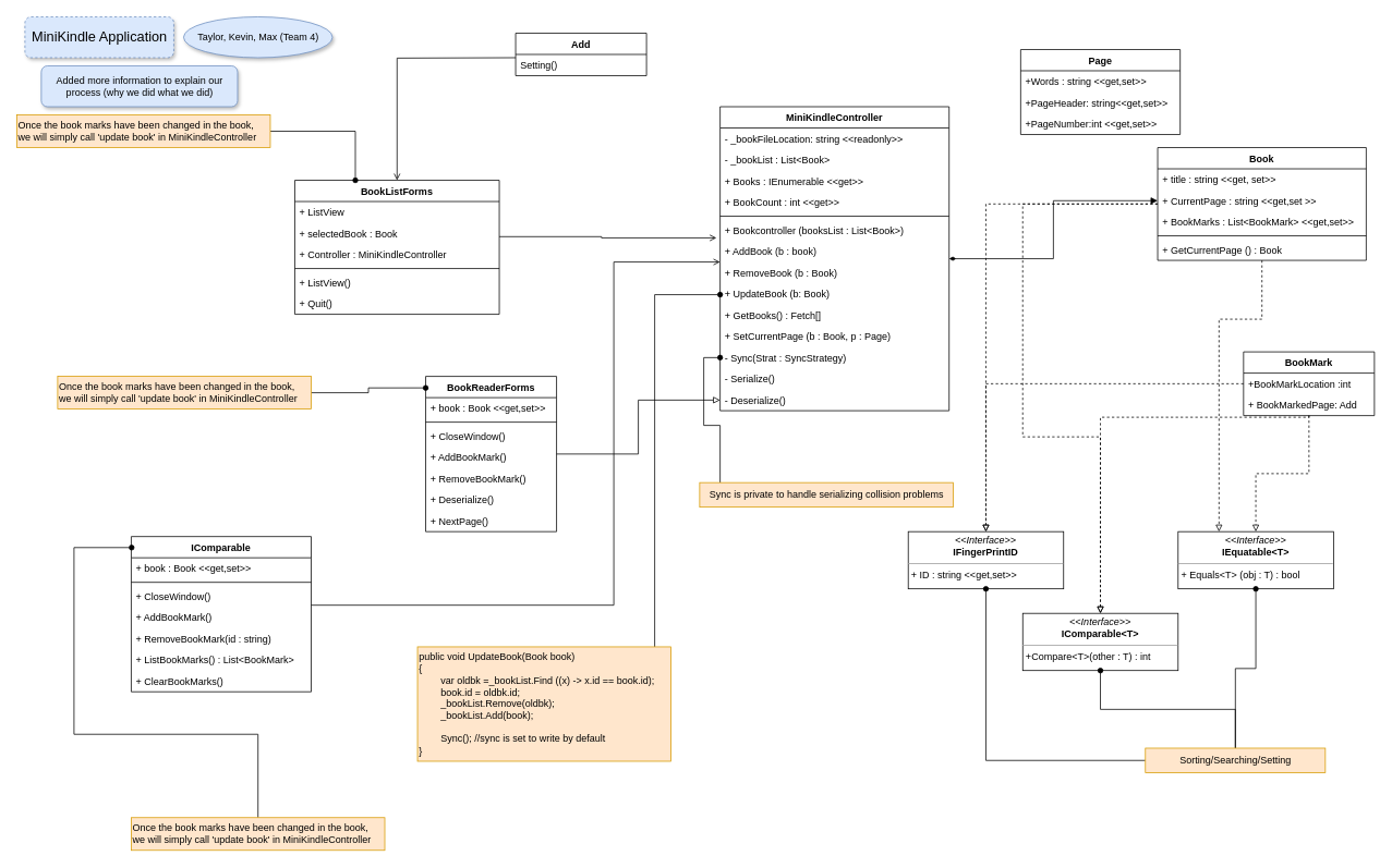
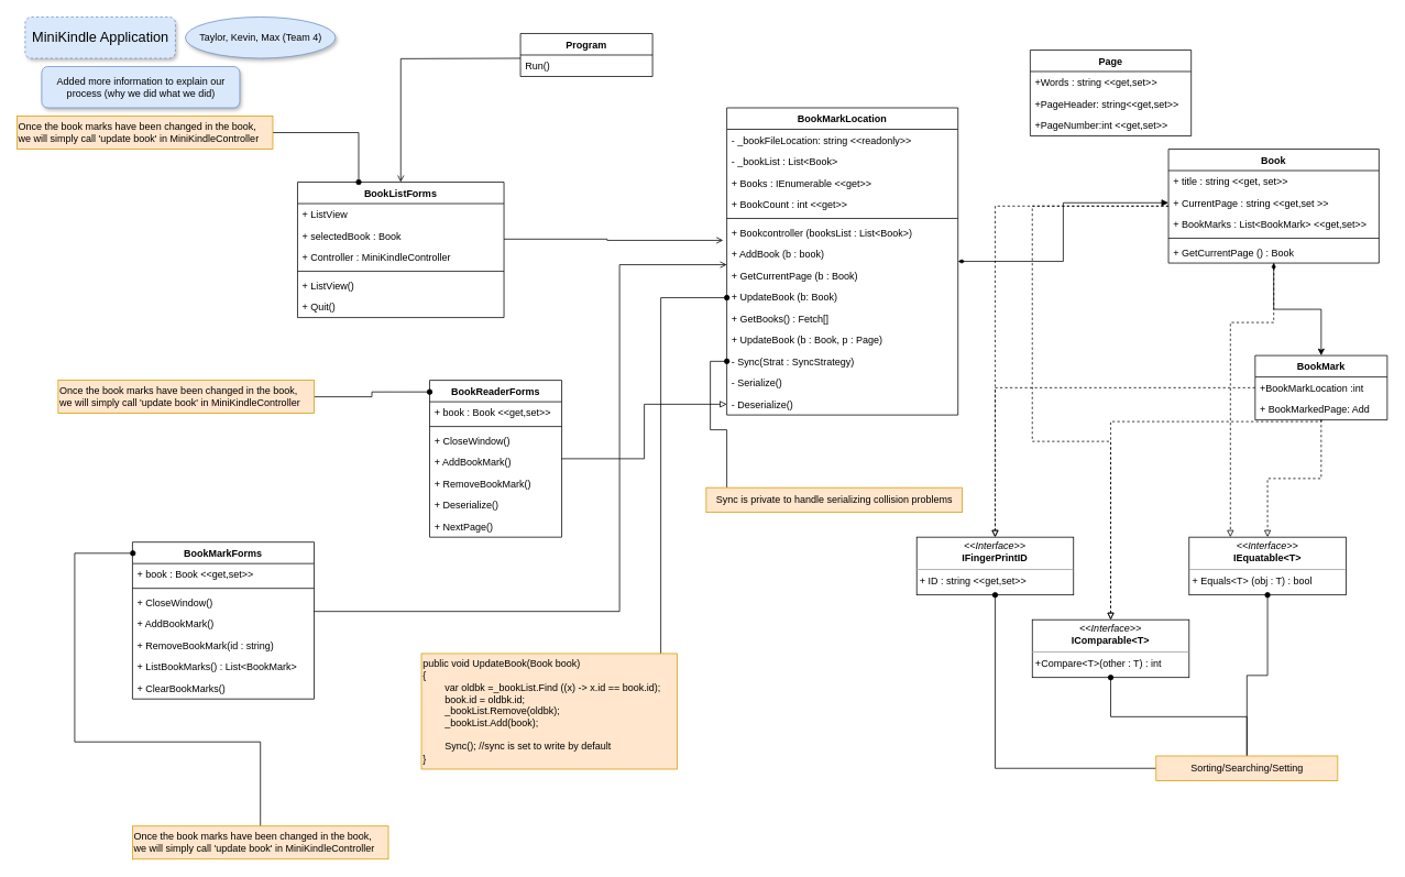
- <mxCell id="64" value="Add" style="swimlane;fontStyle=1;align=center;verticalAlign=top;childLayout=stackLayout;horizontal=1;startSize=26;horizontalStack=0;resizeParent=1;resizeParentMax=0;resizeLast=0;collapsible=1;marginBottom=0;" vertex="1" parent="1"><mxGeometry x="630" y="40" width="160" height="52" as="geometry" /></mxCell>
+ <mxCell id="64" value="Program" style="swimlane;fontStyle=1;align=center;verticalAlign=top;childLayout=stackLayout;horizontal=1;startSize=26;horizontalStack=0;resizeParent=1;resizeParentMax=0;resizeLast=0;collapsible=1;marginBottom=0;" vertex="1" parent="1"><mxGeometry x="630" y="40" width="160" height="52" as="geometry" /></mxCell>
- <mxCell id="65" value="Setting()" style="text;strokeColor=none;fillColor=none;align=left;verticalAlign=top;spacingLeft=4;spacingRight=4;overflow=hidden;rotatable=0;points=[[0,0.5],[1,0.5]];portConstraint=eastwest;" vertex="1" parent="64"><mxGeometry y="26" width="160" height="26" as="geometry" /></mxCell>
+ <mxCell id="65" value="Run()" style="text;strokeColor=none;fillColor=none;align=left;verticalAlign=top;spacingLeft=4;spacingRight=4;overflow=hidden;rotatable=0;points=[[0,0.5],[1,0.5]];portConstraint=eastwest;" vertex="1" parent="64"><mxGeometry y="26" width="160" height="26" as="geometry" /></mxCell>
- <mxCell id="3" value="MiniKindleController" style="swimlane;fontStyle=1;align=center;verticalAlign=top;childLayout=stackLayout;horizontal=1;startSize=26;horizontalStack=0;resizeParent=1;resizeParentMax=0;resizeLast=0;collapsible=1;marginBottom=0;" vertex="1" parent="1"><mxGeometry x="880" y="130" width="280" height="372" as="geometry" /></mxCell>
+ <mxCell id="3" value="BookMarkLocation" style="swimlane;fontStyle=1;align=center;verticalAlign=top;childLayout=stackLayout;horizontal=1;startSize=26;horizontalStack=0;resizeParent=1;resizeParentMax=0;resizeLast=0;collapsible=1;marginBottom=0;" vertex="1" parent="1"><mxGeometry x="880" y="130" width="280" height="372" as="geometry" /></mxCell>
- <mxCell id="11" value="+ RemoveBook (b : Book)" style="text;strokeColor=none;fillColor=none;align=left;verticalAlign=top;spacingLeft=4;spacingRight=4;overflow=hidden;rotatable=0;points=[[0,0.5],[1,0.5]];portConstraint=eastwest;" vertex="1" parent="3"><mxGeometry y="190" width="280" height="26" as="geometry" /></mxCell>
+ <mxCell id="11" value="+ GetCurrentPage (b : Book)" style="text;strokeColor=none;fillColor=none;align=left;verticalAlign=top;spacingLeft=4;spacingRight=4;overflow=hidden;rotatable=0;points=[[0,0.5],[1,0.5]];portConstraint=eastwest;" vertex="1" parent="3"><mxGeometry y="190" width="280" height="26" as="geometry" /></mxCell>
+ <mxCell id="24" style="edgeStyle=orthogonalEdgeStyle;rounded=0;orthogonalLoop=1;jettySize=auto;html=1;startArrow=diamondThin;startFill=1;" edge="1" parent="1" source="28" target="21"><mxGeometry relative="1" as="geometry" /></mxCell>
- <mxCell id="14" value="+ SetCurrentPage (b : Book, p : Page)" style="text;strokeColor=none;fillColor=none;align=left;verticalAlign=top;spacingLeft=4;spacingRight=4;overflow=hidden;rotatable=0;points=[[0,0.5],[1,0.5]];portConstraint=eastwest;" vertex="1" parent="3"><mxGeometry y="268" width="280" height="26" as="geometry" /></mxCell>
+ <mxCell id="14" value="+ UpdateBook (b : Book, p : Page)" style="text;strokeColor=none;fillColor=none;align=left;verticalAlign=top;spacingLeft=4;spacingRight=4;overflow=hidden;rotatable=0;points=[[0,0.5],[1,0.5]];portConstraint=eastwest;" vertex="1" parent="3"><mxGeometry y="268" width="280" height="26" as="geometry" /></mxCell>
- <mxCell id="68" value="IComparable" style="swimlane;fontStyle=1;align=center;verticalAlign=top;childLayout=stackLayout;horizontal=1;startSize=26;horizontalStack=0;resizeParent=1;resizeParentMax=0;resizeLast=0;collapsible=1;marginBottom=0;" vertex="1" parent="1"><mxGeometry x="160" y="656" width="220" height="190" as="geometry" /></mxCell>
+ <mxCell id="68" value="BookMarkForms" style="swimlane;fontStyle=1;align=center;verticalAlign=top;childLayout=stackLayout;horizontal=1;startSize=26;horizontalStack=0;resizeParent=1;resizeParentMax=0;resizeLast=0;collapsible=1;marginBottom=0;" vertex="1" parent="1"><mxGeometry x="160" y="656" width="220" height="190" as="geometry" /></mxCell>
